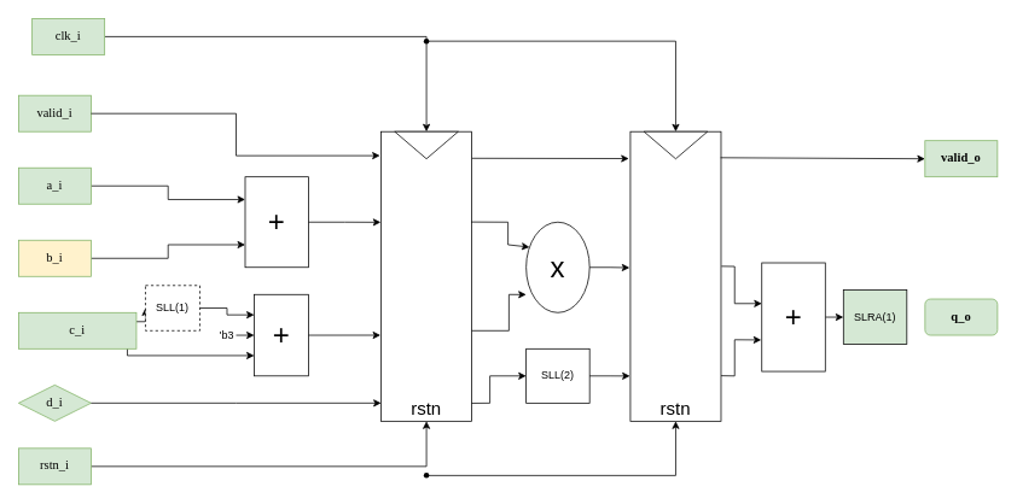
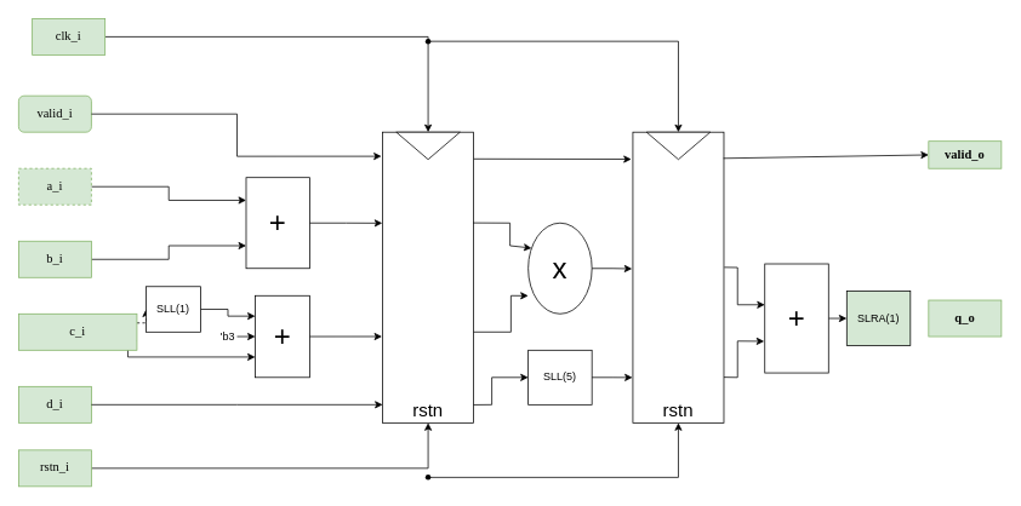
- <mxCell id="2" value="&lt;font face=&quot;Georgia&quot;&gt;&lt;span style=&quot;font-size: 14px;&quot;&gt;valid_i&lt;/span&gt;&lt;/font&gt;" style="rounded=0;whiteSpace=wrap;html=1;fillColor=#d5e8d4;strokeColor=#82b366;" parent="1" vertex="1"><mxGeometry x="20" y="105" width="80" height="40" as="geometry" /></mxCell>
+ <mxCell id="2" value="&lt;font face=&quot;Georgia&quot;&gt;&lt;span style=&quot;font-size: 14px;&quot;&gt;valid_i&lt;/span&gt;&lt;/font&gt;" style="whiteSpace=wrap;html=1;fillColor=#d5e8d4;strokeColor=#82b366;rounded=1;" parent="1" vertex="1"><mxGeometry x="20" y="105" width="80" height="40" as="geometry" /></mxCell>
- <mxCell id="3" value="&lt;font face=&quot;Georgia&quot;&gt;&lt;span style=&quot;font-size: 14px;&quot;&gt;&lt;b&gt;valid_o&lt;/b&gt;&lt;/span&gt;&lt;/font&gt;" style="rounded=0;whiteSpace=wrap;html=1;fillColor=#d5e8d4;strokeColor=#82b366;" parent="1" vertex="1"><mxGeometry x="1020" y="155" width="80" height="40" as="geometry" /></mxCell>
+ <mxCell id="3" value="&lt;font face=&quot;Georgia&quot;&gt;&lt;span style=&quot;font-size: 14px;&quot;&gt;&lt;b&gt;valid_o&lt;/b&gt;&lt;/span&gt;&lt;/font&gt;" style="rounded=0;whiteSpace=wrap;html=1;fillColor=#d5e8d4;strokeColor=#82b366;" parent="1" vertex="1"><mxGeometry x="1020" y="155" width="80" height="30" as="geometry" /></mxCell>
- <mxCell id="5" value="&lt;font face=&quot;Georgia&quot;&gt;&lt;span style=&quot;font-size: 14px;&quot;&gt;a_i&lt;/span&gt;&lt;/font&gt;" style="rounded=0;whiteSpace=wrap;html=1;fillColor=#d5e8d4;strokeColor=#82b366;" parent="1" vertex="1"><mxGeometry x="20" y="185" width="80" height="40" as="geometry" /></mxCell>
+ <mxCell id="5" value="&lt;font face=&quot;Georgia&quot;&gt;&lt;span style=&quot;font-size: 14px;&quot;&gt;a_i&lt;/span&gt;&lt;/font&gt;" style="rounded=0;whiteSpace=wrap;html=1;fillColor=#d5e8d4;strokeColor=#82b366;dashed=1;" parent="1" vertex="1"><mxGeometry x="20" y="185" width="80" height="40" as="geometry" /></mxCell>
- <mxCell id="7" value="&lt;font face=&quot;Georgia&quot;&gt;&lt;span style=&quot;font-size: 14px;&quot;&gt;b_i&lt;/span&gt;&lt;/font&gt;" style="rounded=0;whiteSpace=wrap;html=1;fillColor=#fff2cc;strokeColor=#82b366;" parent="1" vertex="1"><mxGeometry x="20" y="265" width="80" height="40" as="geometry" /></mxCell>
+ <mxCell id="7" value="&lt;font face=&quot;Georgia&quot;&gt;&lt;span style=&quot;font-size: 14px;&quot;&gt;b_i&lt;/span&gt;&lt;/font&gt;" style="rounded=0;whiteSpace=wrap;html=1;fillColor=#d5e8d4;strokeColor=#82b366;" parent="1" vertex="1"><mxGeometry x="20" y="265" width="80" height="40" as="geometry" /></mxCell>
- <mxCell id="25" value="SLL(1)" style="rounded=0;whiteSpace=wrap;html=1;dashed=1;" vertex="1" parent="1"><mxGeometry x="160" y="315" width="60" height="50" as="geometry" /></mxCell>
+ <mxCell id="25" value="SLL(1)" style="rounded=0;whiteSpace=wrap;html=1;" vertex="1" parent="1"><mxGeometry x="160" y="315" width="60" height="50" as="geometry" /></mxCell>
- <mxCell id="12" value="&lt;font face=&quot;Georgia&quot;&gt;&lt;span style=&quot;font-size: 14px;&quot;&gt;&lt;b&gt;q_o&lt;/b&gt;&lt;/span&gt;&lt;/font&gt;" style="whiteSpace=wrap;html=1;fillColor=#d5e8d4;strokeColor=#82b366;rounded=1;" parent="1" vertex="1"><mxGeometry x="1020" y="330" width="80" height="40" as="geometry" /></mxCell>
+ <mxCell id="12" value="&lt;font face=&quot;Georgia&quot;&gt;&lt;span style=&quot;font-size: 14px;&quot;&gt;&lt;b&gt;q_o&lt;/b&gt;&lt;/span&gt;&lt;/font&gt;" style="rounded=0;whiteSpace=wrap;html=1;fillColor=#d5e8d4;strokeColor=#82b366;" parent="1" vertex="1"><mxGeometry x="1020" y="330" width="80" height="40" as="geometry" /></mxCell>
- <mxCell id="8" style="edgeStyle=orthogonalEdgeStyle;rounded=0;orthogonalLoop=1;jettySize=auto;html=1;exitX=1;exitY=0.25;exitDx=0;exitDy=0;entryX=0;entryY=0.5;entryDx=0;entryDy=0;" edge="1" parent="1" source="10" target="25"><mxGeometry relative="1" as="geometry" /></mxCell>
+ <mxCell id="8" style="edgeStyle=orthogonalEdgeStyle;rounded=0;orthogonalLoop=1;jettySize=auto;html=1;exitX=1;exitY=0.25;exitDx=0;exitDy=0;entryX=0;entryY=0.5;entryDx=0;entryDy=0;dashed=1;" edge="1" parent="1" source="10" target="25"><mxGeometry relative="1" as="geometry" /></mxCell>
- <mxCell id="43" value="SLL(2)" style="rounded=0;whiteSpace=wrap;html=1;" vertex="1" parent="1"><mxGeometry x="580" y="385" width="70" height="60" as="geometry" /></mxCell>
+ <mxCell id="43" value="SLL(5)" style="rounded=0;whiteSpace=wrap;html=1;" vertex="1" parent="1"><mxGeometry x="580" y="385" width="70" height="60" as="geometry" /></mxCell>
- <mxCell id="11" value="&lt;font face=&quot;Georgia&quot;&gt;&lt;span style=&quot;font-size: 14px;&quot;&gt;d_i&lt;/span&gt;&lt;/font&gt;" style="rhombus;whiteSpace=wrap;html=1;fillColor=#d5e8d4;strokeColor=#82b366;" parent="1" vertex="1"><mxGeometry x="20" y="425" width="80" height="40" as="geometry" /></mxCell>
+ <mxCell id="11" value="&lt;font face=&quot;Georgia&quot;&gt;&lt;span style=&quot;font-size: 14px;&quot;&gt;d_i&lt;/span&gt;&lt;/font&gt;" style="rounded=0;whiteSpace=wrap;html=1;fillColor=#d5e8d4;strokeColor=#82b366;" parent="1" vertex="1"><mxGeometry x="20" y="425" width="80" height="40" as="geometry" /></mxCell>
